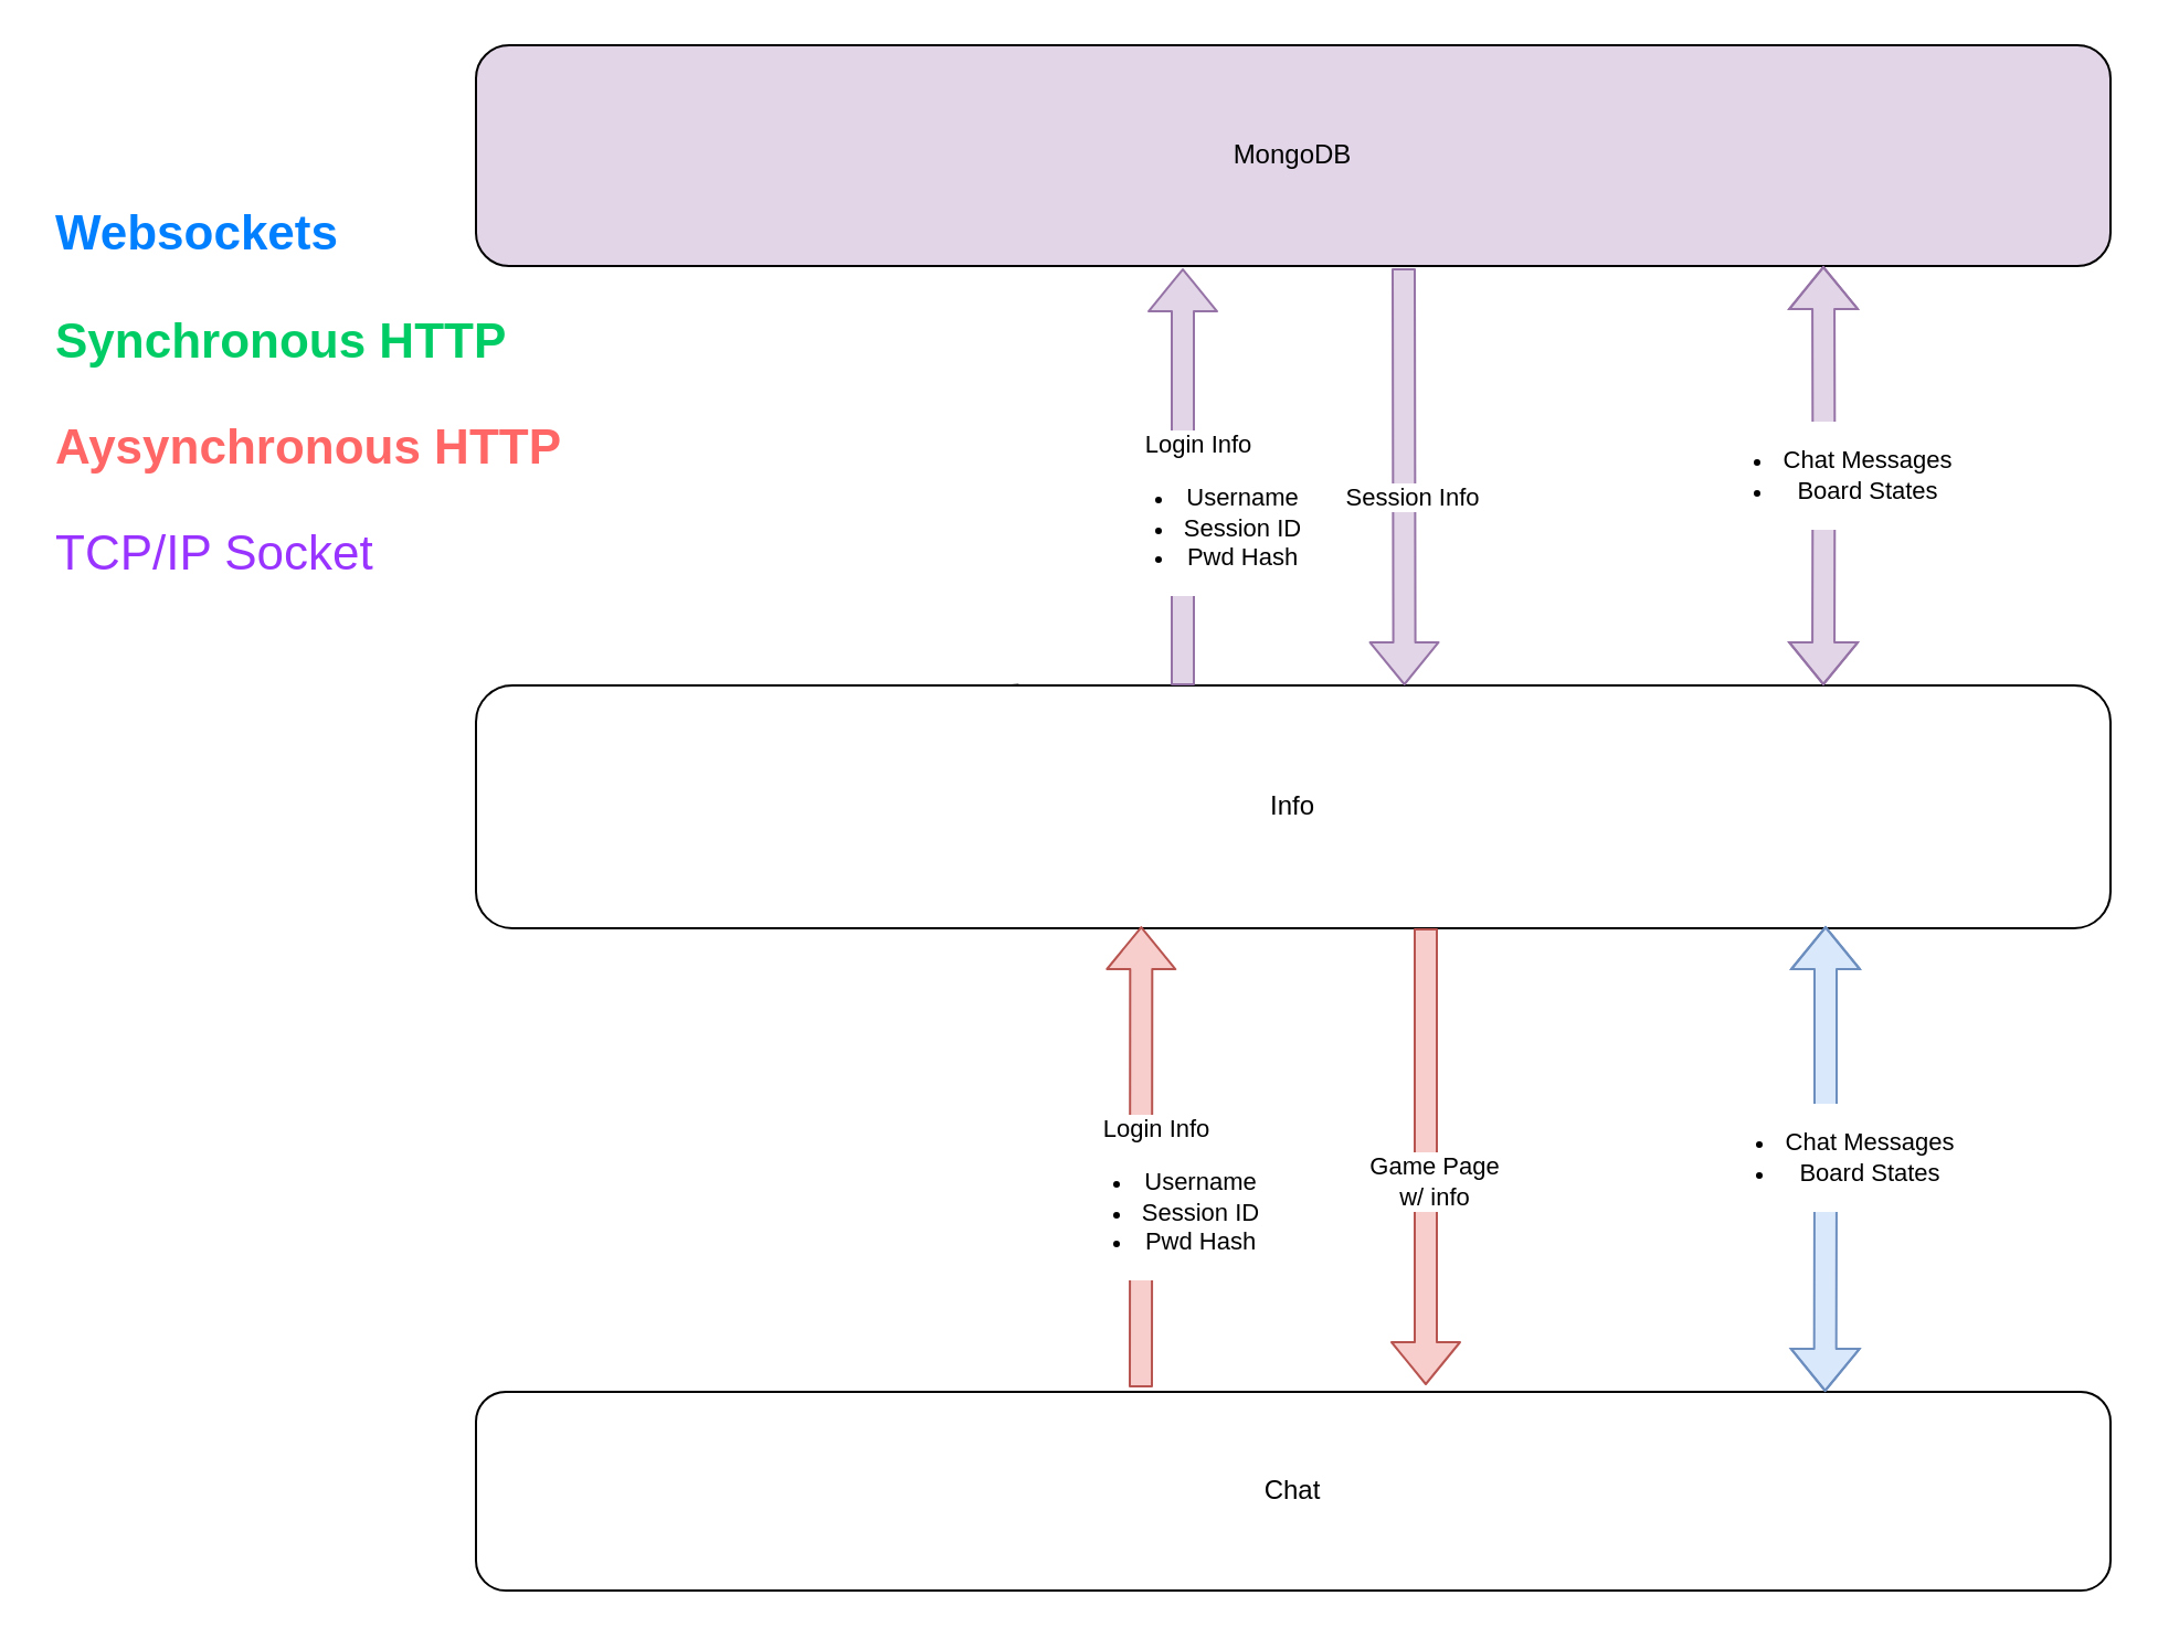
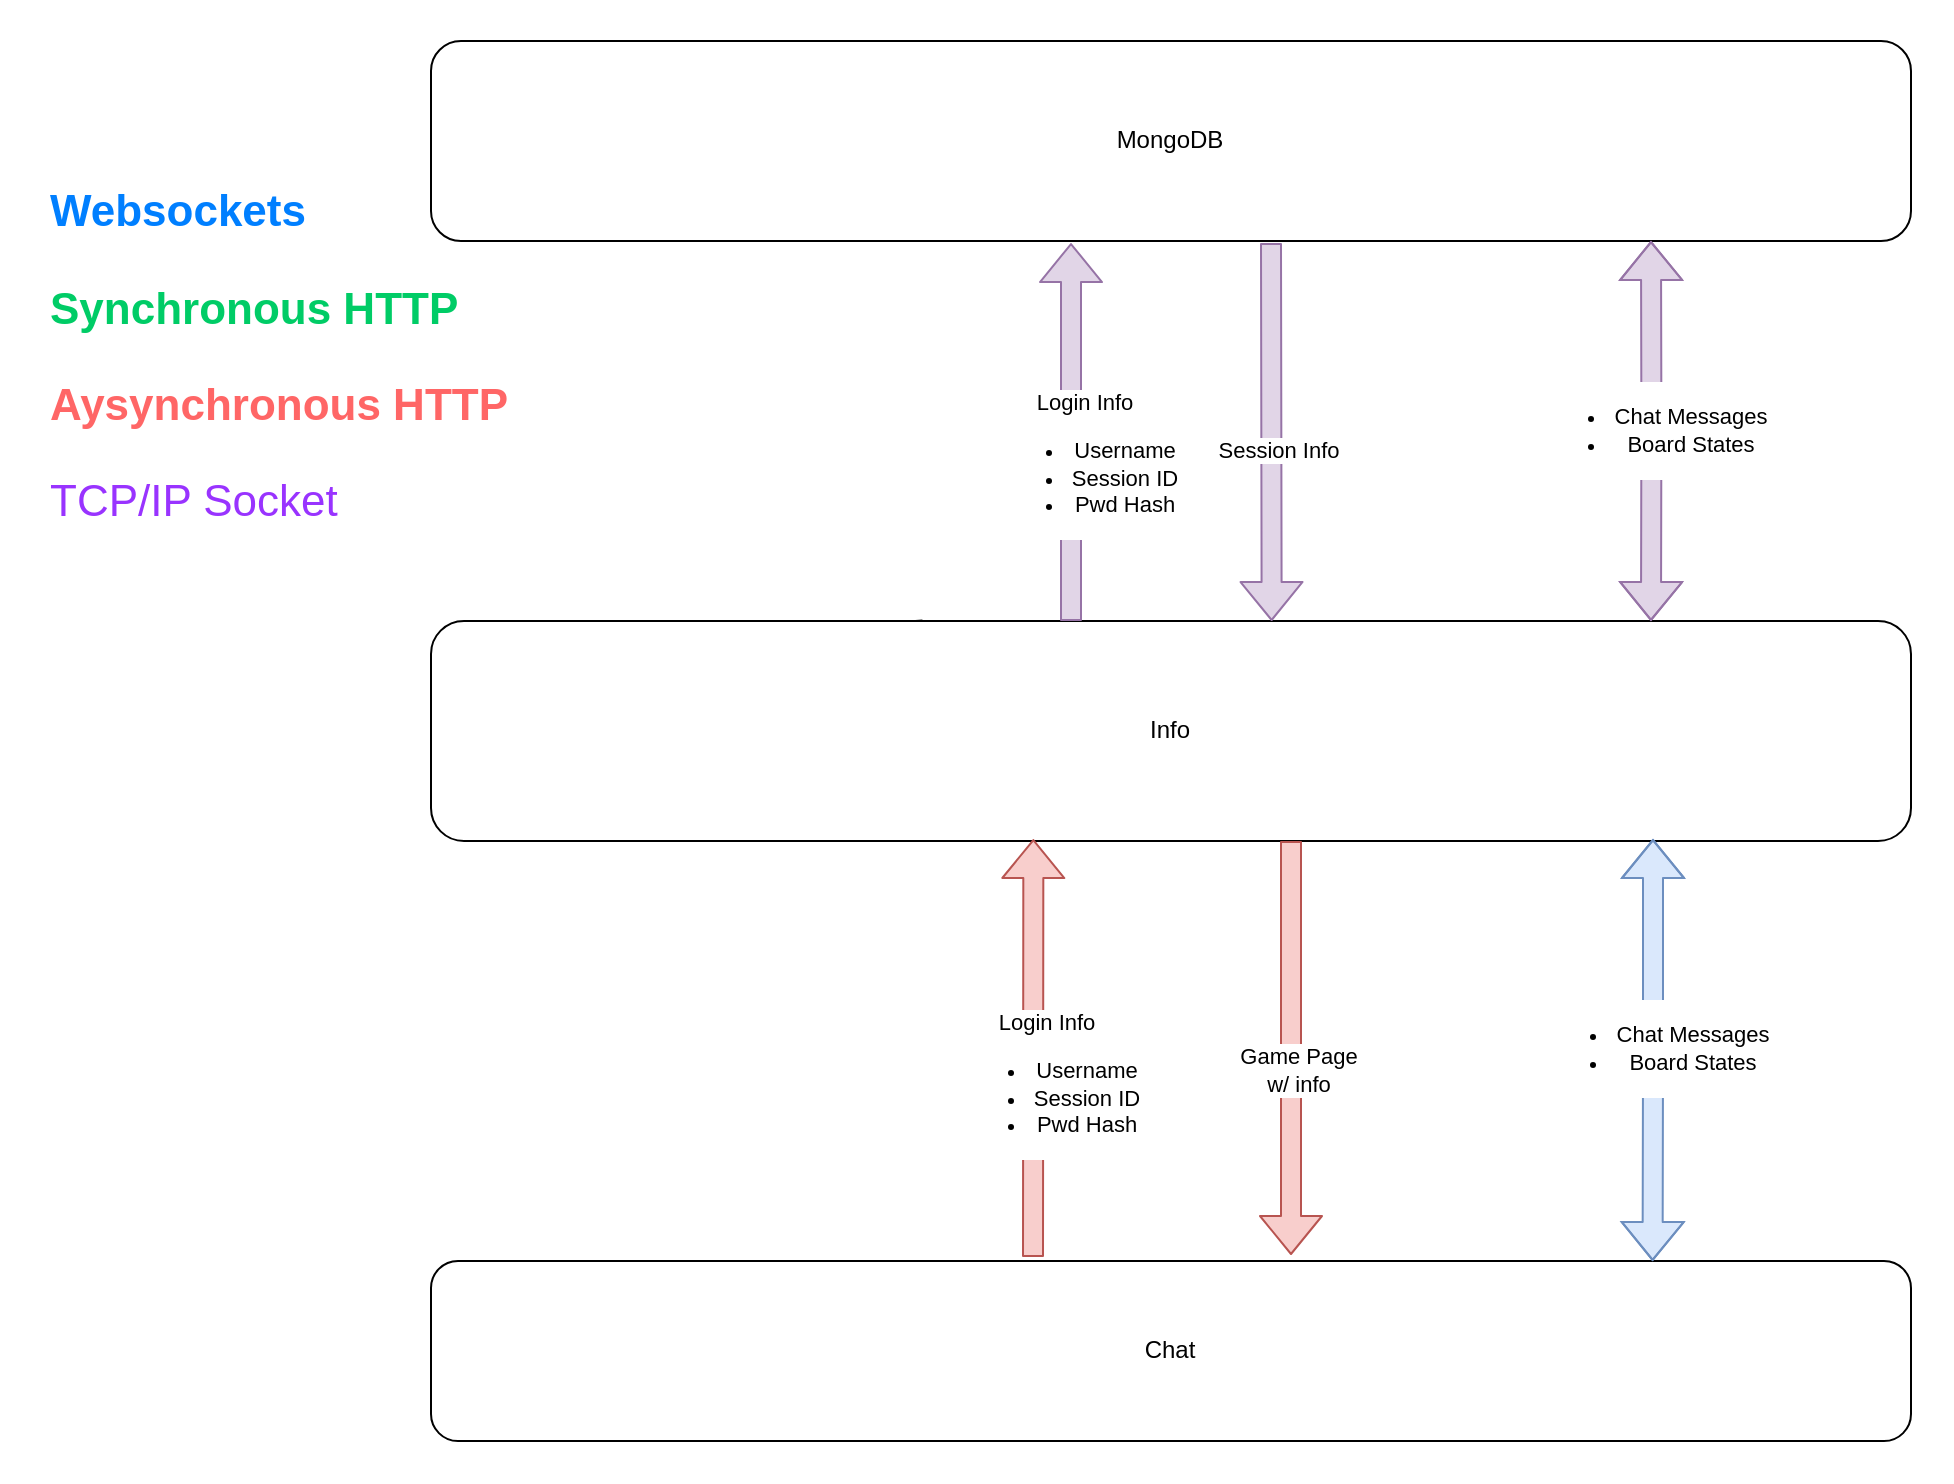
- <mxCell id="2" value="MongoDB" style="rounded=1;whiteSpace=wrap;html=1;fillColor=#e1d5e7;" vertex="1" parent="1"><mxGeometry x="215" y="20" width="740" height="100" as="geometry" /></mxCell>
+ <mxCell id="2" value="MongoDB" style="rounded=1;whiteSpace=wrap;html=1;" vertex="1" parent="1"><mxGeometry x="215" y="20" width="740" height="100" as="geometry" /></mxCell>
